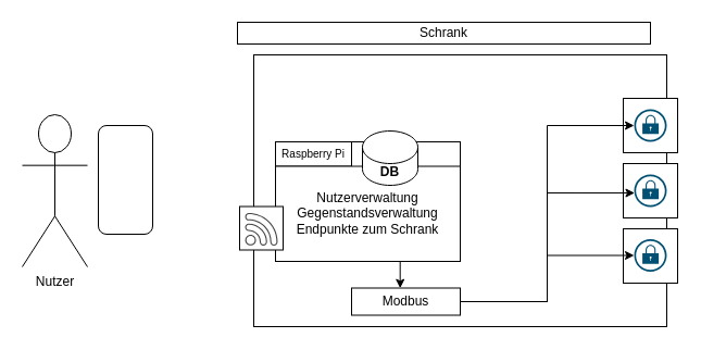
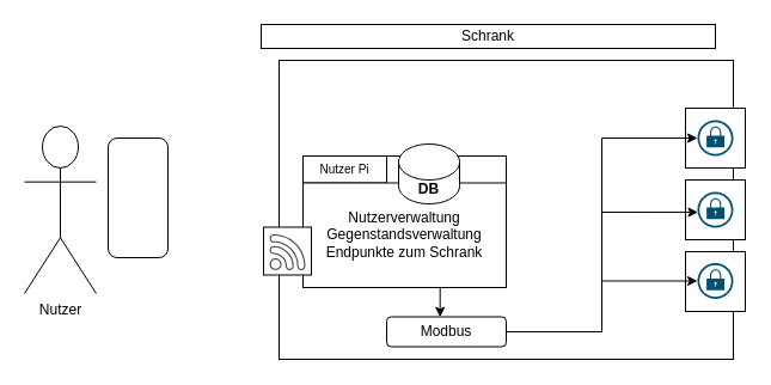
- <mxCell id="16" value="Raspberry Pi" style="whiteSpace=wrap;html=1;fontSize=10;" vertex="1" parent="1"><mxGeometry x="253" y="130" width="70" height="22.5" as="geometry" /></mxCell>
+ <mxCell id="16" value="Nutzer Pi" style="whiteSpace=wrap;html=1;fontSize=10;" vertex="1" parent="1"><mxGeometry x="253" y="130" width="70" height="22.5" as="geometry" /></mxCell>
- <mxCell id="9" value="Modbus" style="rounded=0;whiteSpace=wrap;html=1;" vertex="1" parent="1"><mxGeometry x="323" y="264.5" width="100" height="25" as="geometry" /></mxCell>
+ <mxCell id="9" value="Modbus" style="whiteSpace=wrap;html=1;rounded=1;" vertex="1" parent="1"><mxGeometry x="323" y="264.5" width="100" height="25" as="geometry" /></mxCell>
